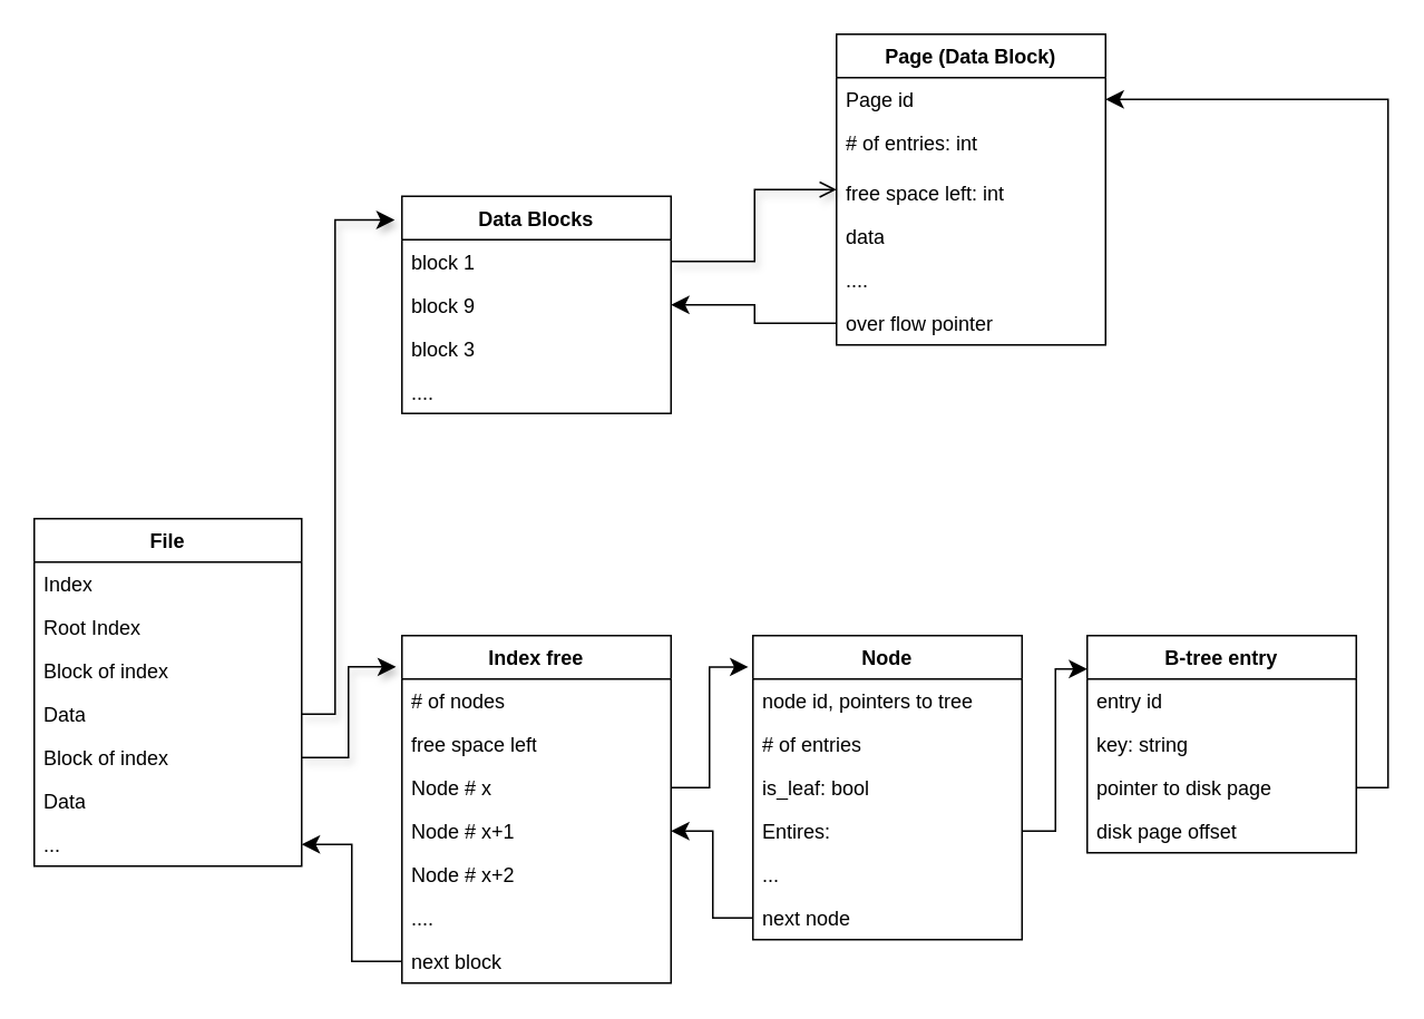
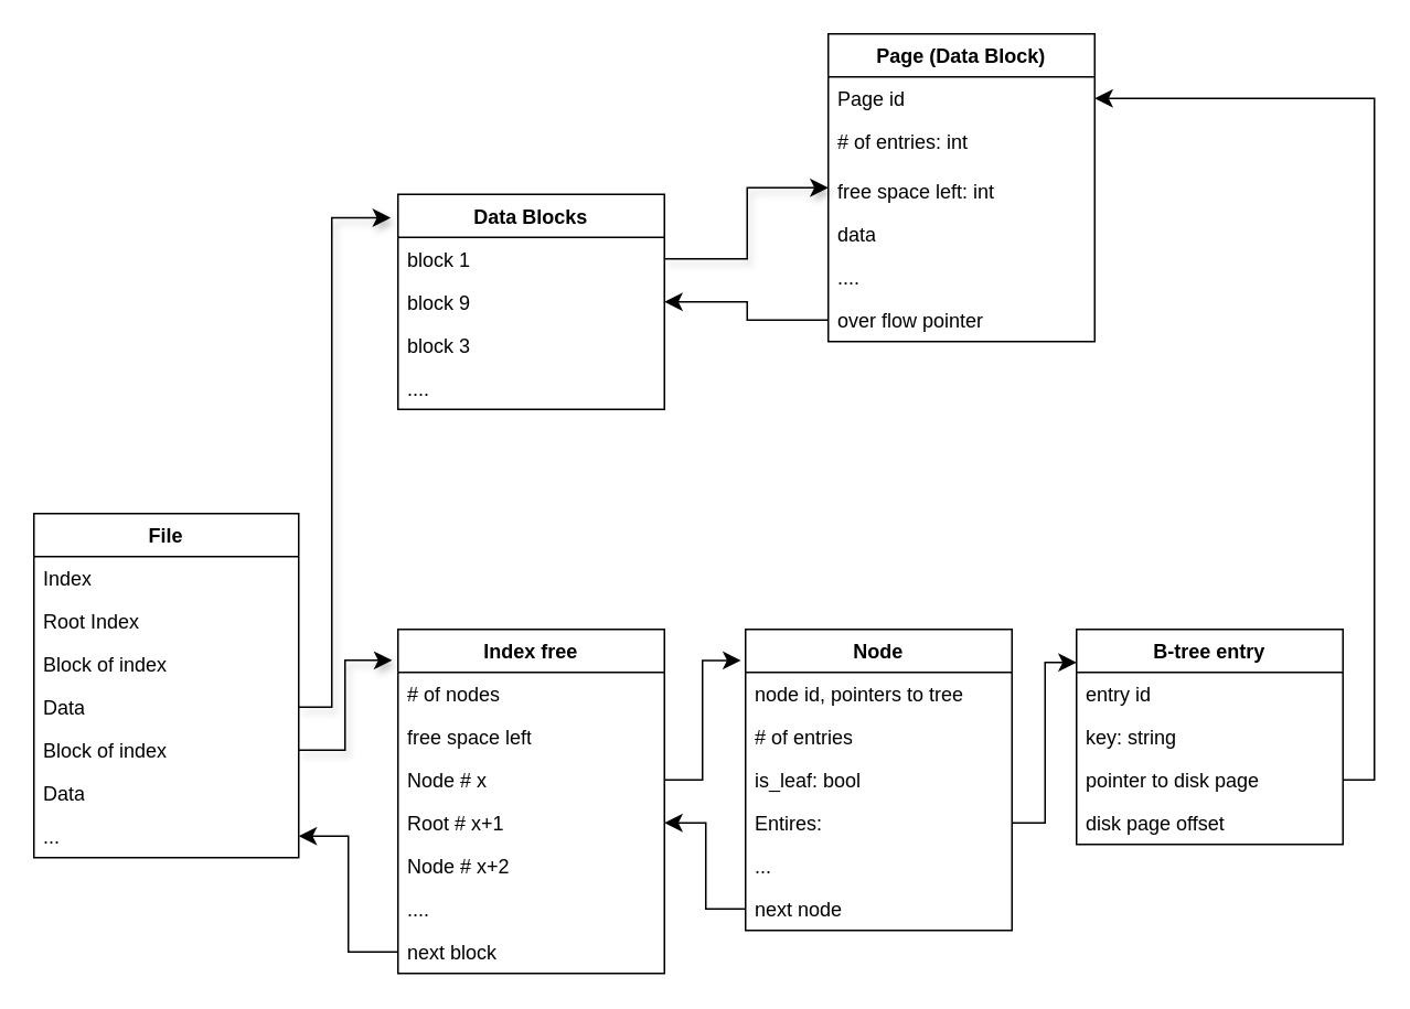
- <mxCell id="23" style="edgeStyle=elbowEdgeStyle;rounded=0;orthogonalLoop=1;jettySize=auto;html=1;fontSize=12;startSize=8;endSize=8;shadow=1;endArrow=open;" edge="1" parent="1" source="3" target="16"><mxGeometry relative="1" as="geometry"><mxPoint x="500" y="156" as="targetPoint" /></mxGeometry></mxCell>
+ <mxCell id="23" style="edgeStyle=elbowEdgeStyle;rounded=0;orthogonalLoop=1;jettySize=auto;html=1;fontSize=12;startSize=8;endSize=8;shadow=1;" edge="1" parent="1" source="3" target="16"><mxGeometry relative="1" as="geometry"><mxPoint x="500" y="156" as="targetPoint" /></mxGeometry></mxCell>
- <mxCell id="28" value="Node # x+1" style="text;strokeColor=none;fillColor=none;align=left;verticalAlign=top;spacingLeft=4;spacingRight=4;overflow=hidden;rotatable=0;points=[[0,0.5],[1,0.5]];portConstraint=eastwest;whiteSpace=wrap;html=1;" vertex="1" parent="24"><mxGeometry y="104" width="161" height="26" as="geometry" /></mxCell>
+ <mxCell id="28" value="Root # x+1" style="text;strokeColor=none;fillColor=none;align=left;verticalAlign=top;spacingLeft=4;spacingRight=4;overflow=hidden;rotatable=0;points=[[0,0.5],[1,0.5]];portConstraint=eastwest;whiteSpace=wrap;html=1;" vertex="1" parent="24"><mxGeometry y="104" width="161" height="26" as="geometry" /></mxCell>
